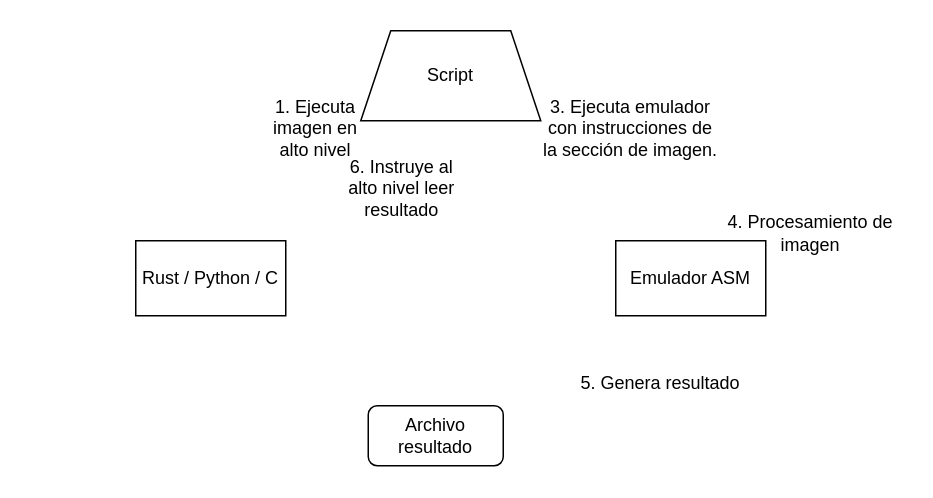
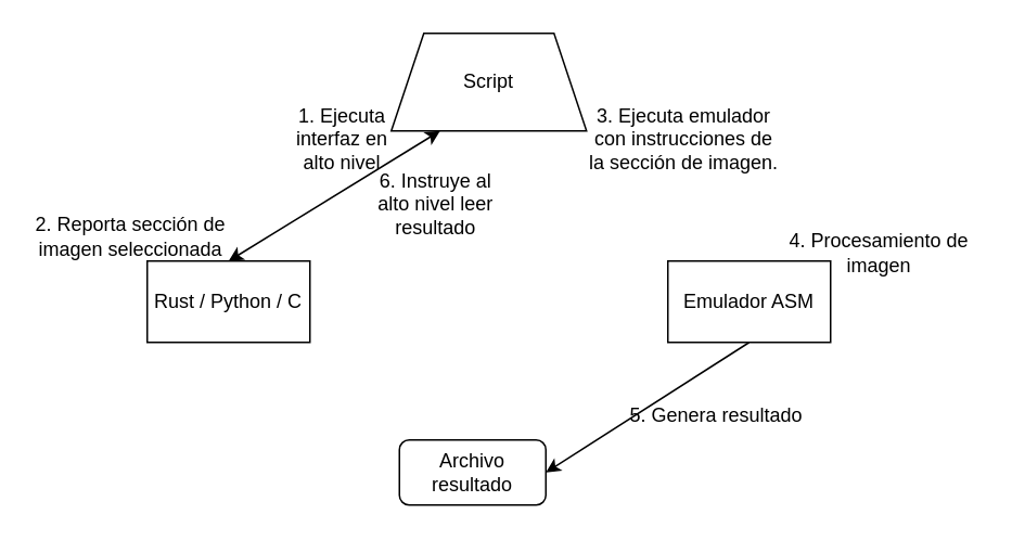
- <mxCell id="6" value="1. Ejecuta imagen en alto nivel" style="text;html=1;strokeColor=none;fillColor=none;align=center;verticalAlign=middle;whiteSpace=wrap;rounded=0;" vertex="1" parent="1"><mxGeometry x="180" y="70" width="60" height="30" as="geometry" /></mxCell>
+ <mxCell id="6" value="1. Ejecuta interfaz en alto nivel" style="text;html=1;strokeColor=none;fillColor=none;align=center;verticalAlign=middle;whiteSpace=wrap;rounded=0;" vertex="1" parent="1"><mxGeometry x="180" y="70" width="60" height="30" as="geometry" /></mxCell>
+ <mxCell id="3" value="" style="endArrow=classic;startArrow=classic;html=1;rounded=0;exitX=0.5;exitY=0;exitDx=0;exitDy=0;entryX=0.25;entryY=1;entryDx=0;entryDy=0;" edge="1" parent="1" source="4" target="2"><mxGeometry width="50" height="50" relative="1" as="geometry"><mxPoint x="210" y="160" as="sourcePoint" /><mxPoint x="290" y="80" as="targetPoint" /></mxGeometry></mxCell>
+ <mxCell id="5" value="2. Reporta sección de imagen seleccionada" style="text;html=1;strokeColor=none;fillColor=none;align=center;verticalAlign=middle;whiteSpace=wrap;rounded=0;" vertex="1" parent="1"><mxGeometry x="20" y="130" width="120" height="30" as="geometry" /></mxCell>
+ <mxCell id="11" value="" style="endArrow=classic;html=1;rounded=0;exitX=0.5;exitY=1;exitDx=0;exitDy=0;entryX=1;entryY=0.5;entryDx=0;entryDy=0;" edge="1" parent="1" source="7" target="10"><mxGeometry width="50" height="50" relative="1" as="geometry"><mxPoint x="270" y="190" as="sourcePoint" /><mxPoint x="320" y="140" as="targetPoint" /></mxGeometry></mxCell>
